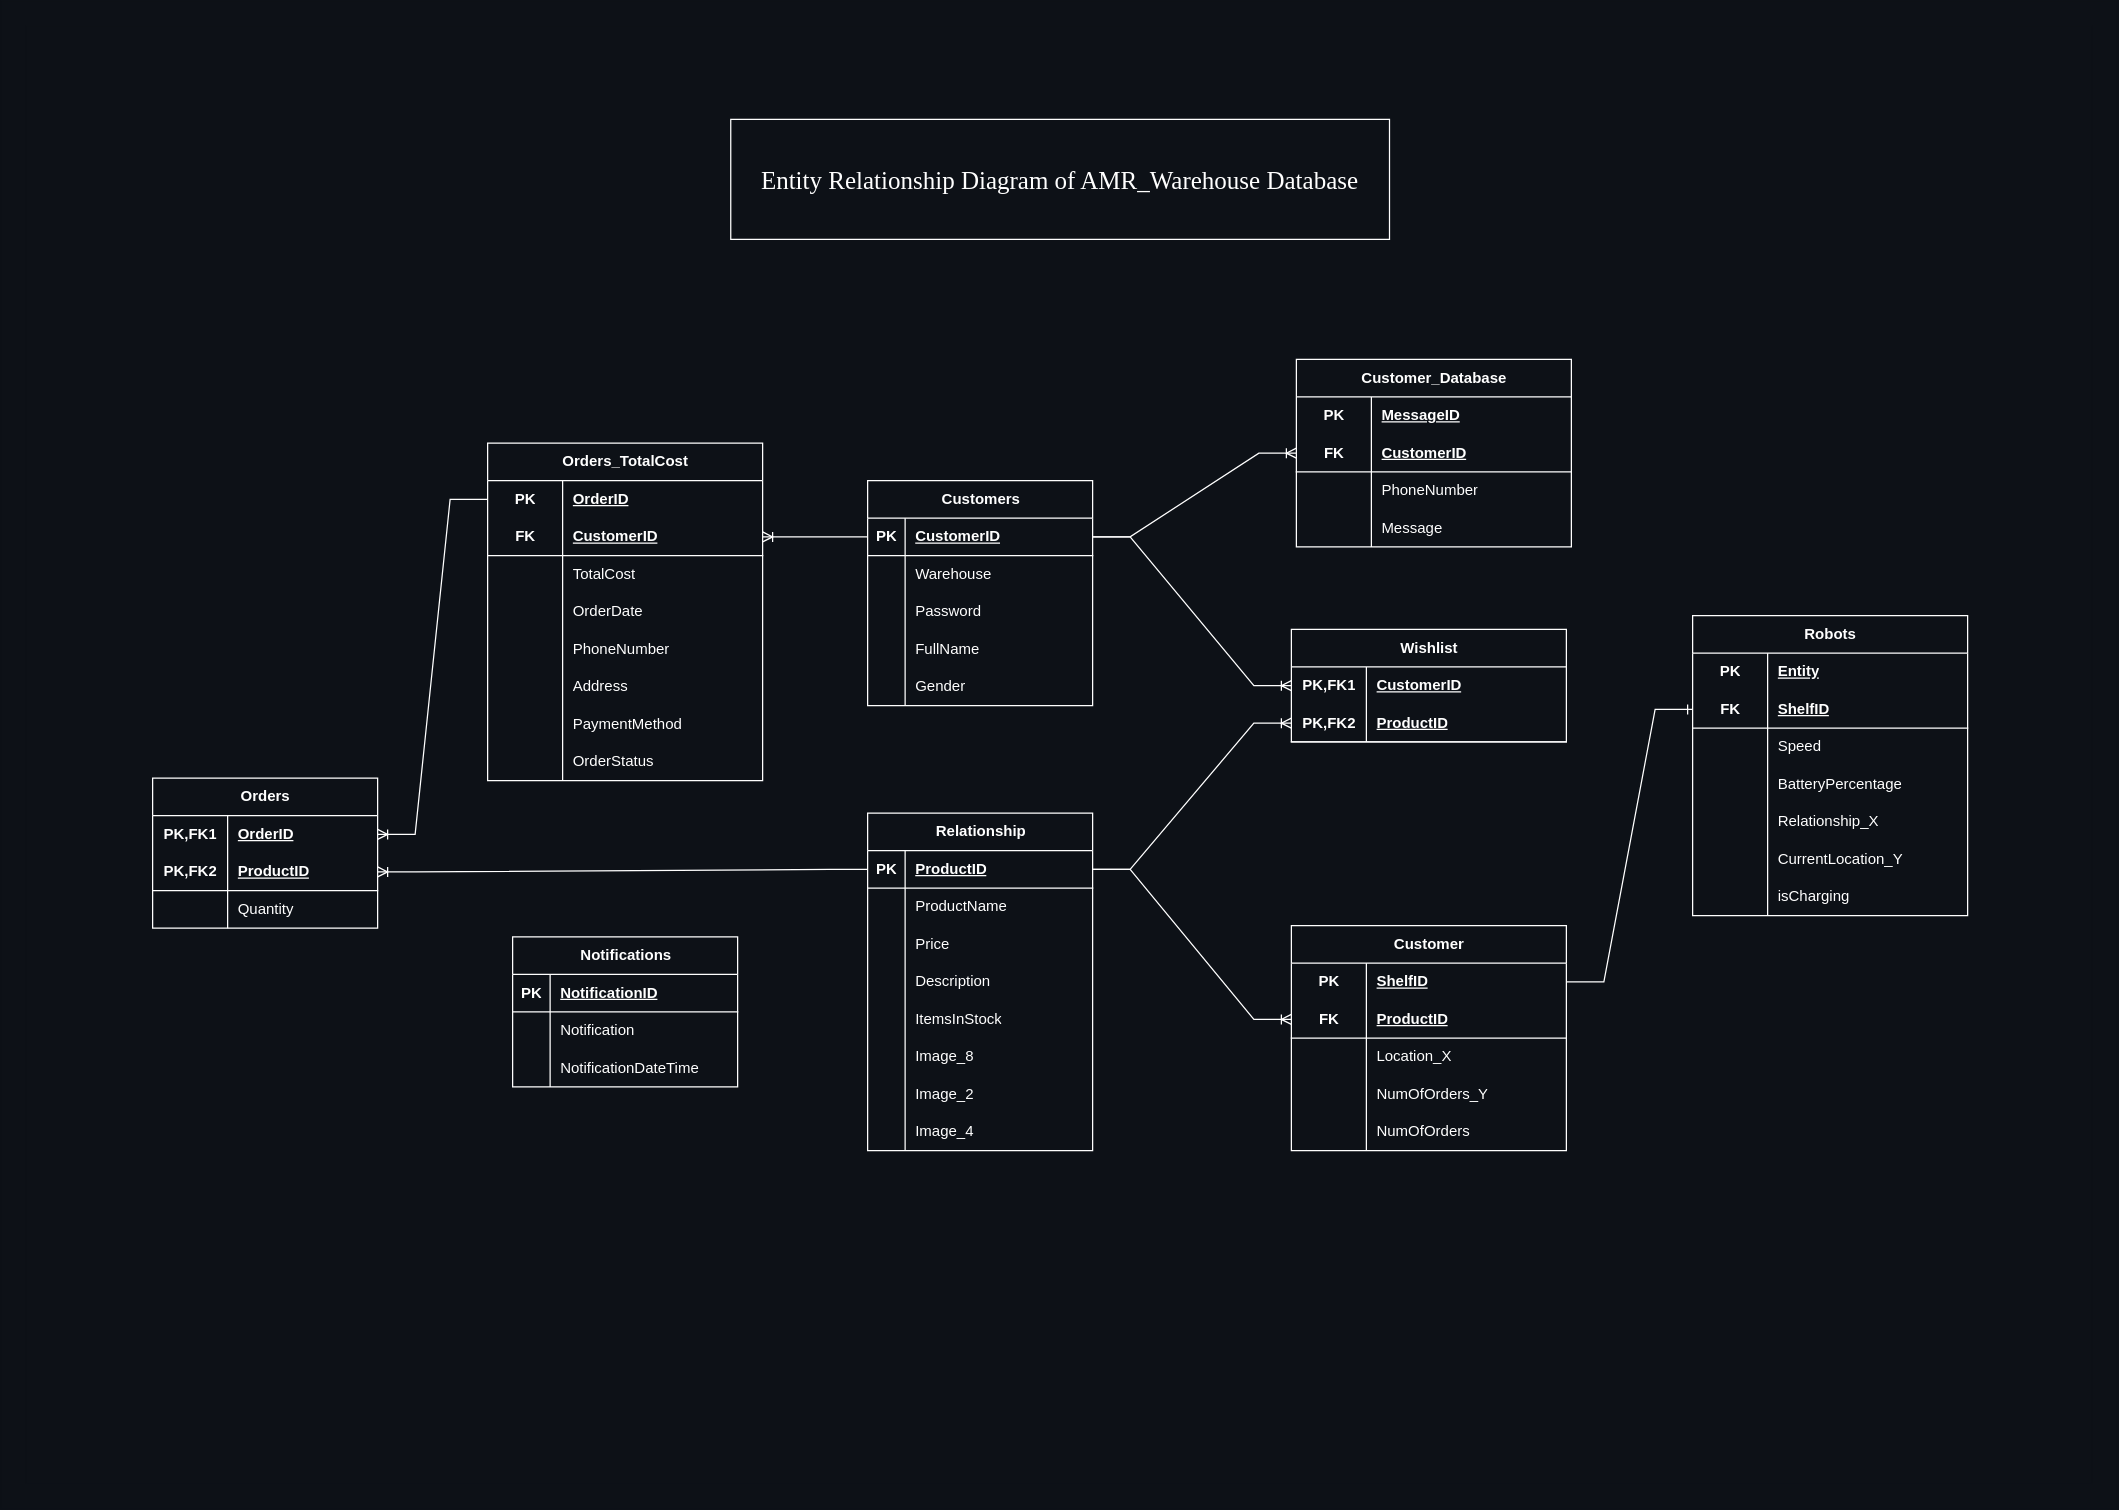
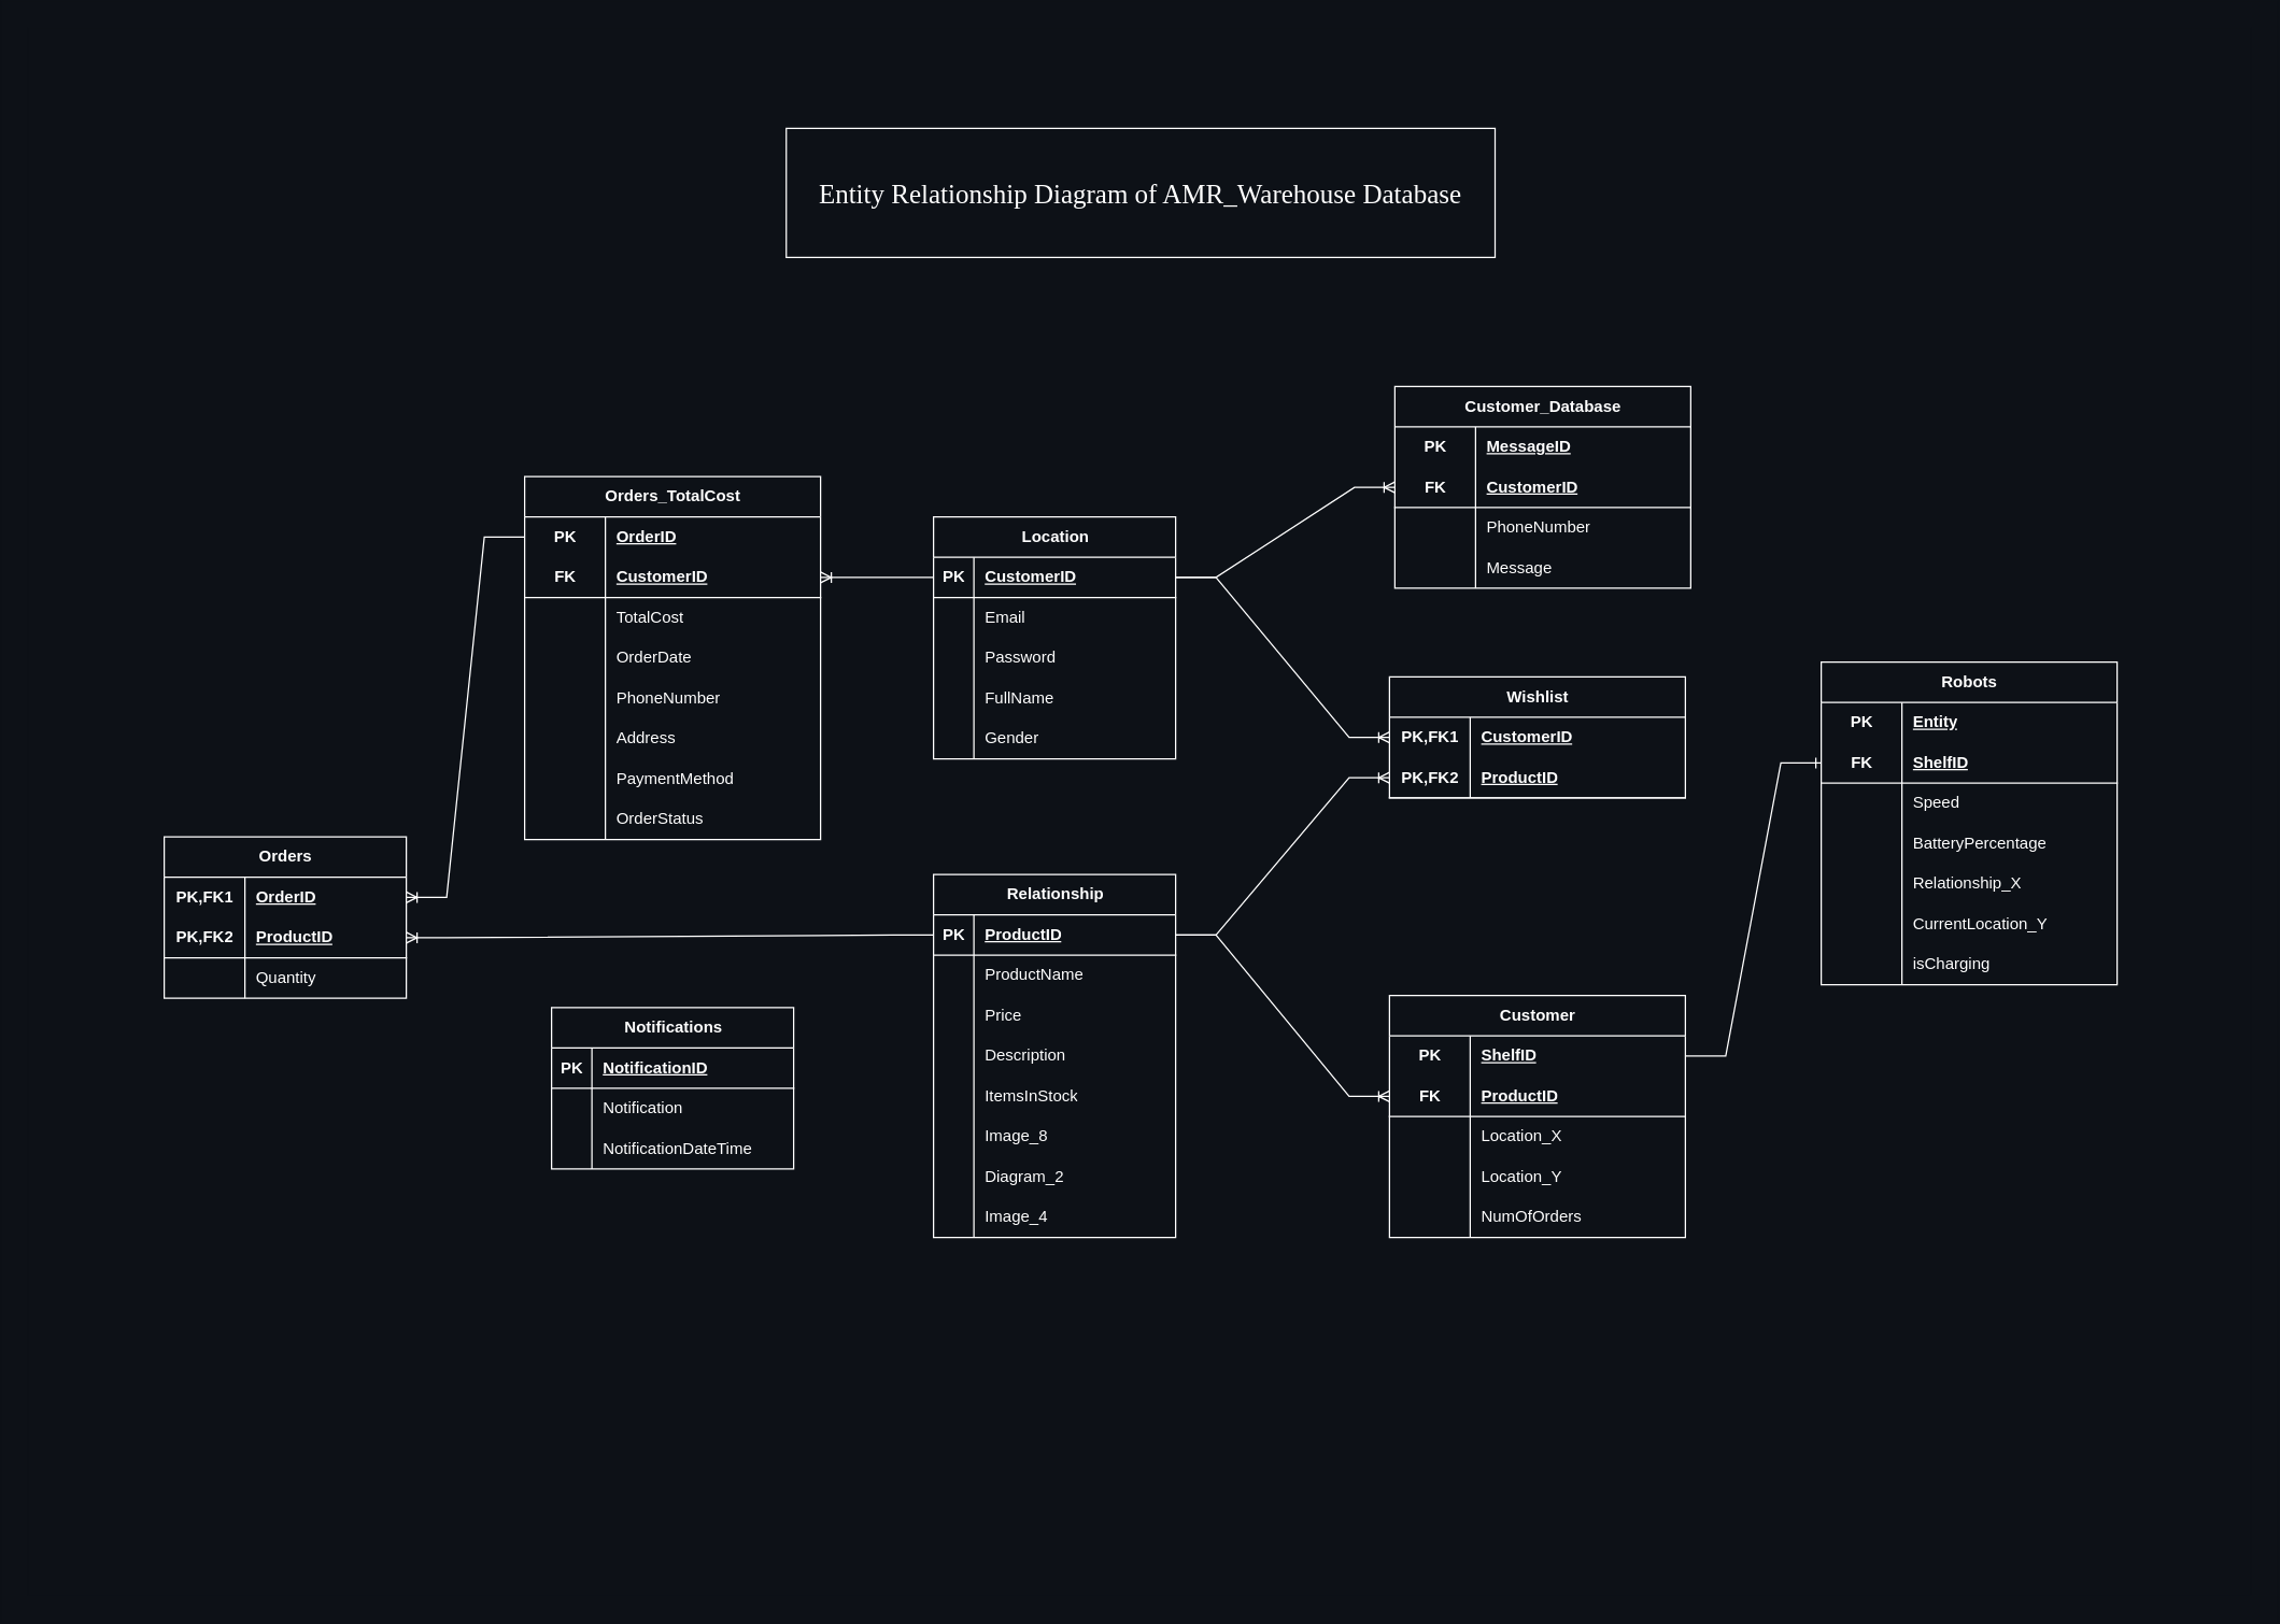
- <mxCell id="27" value="Customers" style="shape=table;startSize=30;container=1;collapsible=1;childLayout=tableLayout;fixedRows=1;rowLines=0;fontStyle=1;align=center;resizeLast=1;html=1;fillColor=#0D1117;strokeColor=#ffffff;fontColor=#FFFFFF;" vertex="1" parent="1"><mxGeometry x="693.5" y="384" width="180" height="180" as="geometry" /></mxCell>
+ <mxCell id="27" value="Location" style="shape=table;startSize=30;container=1;collapsible=1;childLayout=tableLayout;fixedRows=1;rowLines=0;fontStyle=1;align=center;resizeLast=1;html=1;fillColor=#0D1117;strokeColor=#ffffff;fontColor=#FFFFFF;" vertex="1" parent="1"><mxGeometry x="693.5" y="384" width="180" height="180" as="geometry" /></mxCell>
- <mxCell id="33" value="Warehouse" style="shape=partialRectangle;connectable=0;fillColor=none;top=0;left=0;bottom=0;right=0;align=left;spacingLeft=6;overflow=hidden;whiteSpace=wrap;html=1;strokeColor=#ffffff;fontColor=#FFFFFF;" vertex="1" parent="31"><mxGeometry x="30" width="150" height="30" as="geometry"><mxRectangle width="150" height="30" as="alternateBounds" /></mxGeometry></mxCell>
+ <mxCell id="33" value="Email" style="shape=partialRectangle;connectable=0;fillColor=none;top=0;left=0;bottom=0;right=0;align=left;spacingLeft=6;overflow=hidden;whiteSpace=wrap;html=1;strokeColor=#ffffff;fontColor=#FFFFFF;" vertex="1" parent="31"><mxGeometry x="30" width="150" height="30" as="geometry"><mxRectangle width="150" height="30" as="alternateBounds" /></mxGeometry></mxCell>
- <mxCell id="64" value="Image_2" style="shape=partialRectangle;connectable=0;fillColor=none;top=0;left=0;bottom=0;right=0;align=left;spacingLeft=6;overflow=hidden;whiteSpace=wrap;html=1;strokeColor=#ffffff;fontColor=#FFFFFF;" vertex="1" parent="62"><mxGeometry x="30" width="150" height="30" as="geometry"><mxRectangle width="150" height="30" as="alternateBounds" /></mxGeometry></mxCell>
+ <mxCell id="64" value="Diagram_2" style="shape=partialRectangle;connectable=0;fillColor=none;top=0;left=0;bottom=0;right=0;align=left;spacingLeft=6;overflow=hidden;whiteSpace=wrap;html=1;strokeColor=#ffffff;fontColor=#FFFFFF;" vertex="1" parent="62"><mxGeometry x="30" width="150" height="30" as="geometry"><mxRectangle width="150" height="30" as="alternateBounds" /></mxGeometry></mxCell>
- <mxCell id="122" value="NumOfOrders_Y" style="shape=partialRectangle;connectable=0;fillColor=none;top=0;left=0;bottom=0;right=0;align=left;spacingLeft=6;overflow=hidden;html=1;whiteSpace=wrap;strokeColor=#ffffff;fontColor=#FFFFFF;" vertex="1" parent="120"><mxGeometry x="60" width="160" height="30" as="geometry"><mxRectangle width="160" height="30" as="alternateBounds" /></mxGeometry></mxCell>
+ <mxCell id="122" value="Location_Y" style="shape=partialRectangle;connectable=0;fillColor=none;top=0;left=0;bottom=0;right=0;align=left;spacingLeft=6;overflow=hidden;html=1;whiteSpace=wrap;strokeColor=#ffffff;fontColor=#FFFFFF;" vertex="1" parent="120"><mxGeometry x="60" width="160" height="30" as="geometry"><mxRectangle width="160" height="30" as="alternateBounds" /></mxGeometry></mxCell>
